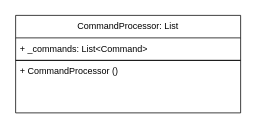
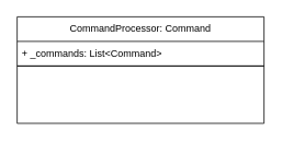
- <mxCell id="2" value="CommandProcessor: List" style="swimlane;fontStyle=0;childLayout=stackLayout;horizontal=1;startSize=30;horizontalStack=0;resizeParent=1;resizeParentMax=0;resizeLast=0;collapsible=1;marginBottom=0;whiteSpace=wrap;html=1;" vertex="1" parent="1"><mxGeometry x="20" y="20" width="300" height="60" as="geometry" /></mxCell>
+ <mxCell id="2" value="CommandProcessor: Command" style="swimlane;fontStyle=0;childLayout=stackLayout;horizontal=1;startSize=30;horizontalStack=0;resizeParent=1;resizeParentMax=0;resizeLast=0;collapsible=1;marginBottom=0;whiteSpace=wrap;html=1;" vertex="1" parent="1"><mxGeometry x="20" y="20" width="300" height="60" as="geometry" /></mxCell>
- <mxCell id="5" value="+ CommandProcessor ()" style="text;strokeColor=none;fillColor=none;align=left;verticalAlign=middle;spacingLeft=4;spacingRight=4;overflow=hidden;points=[[0,0.5],[1,0.5]];portConstraint=eastwest;rotatable=0;whiteSpace=wrap;html=1;" vertex="1" parent="4"><mxGeometry width="300" height="30" as="geometry" /></mxCell>
